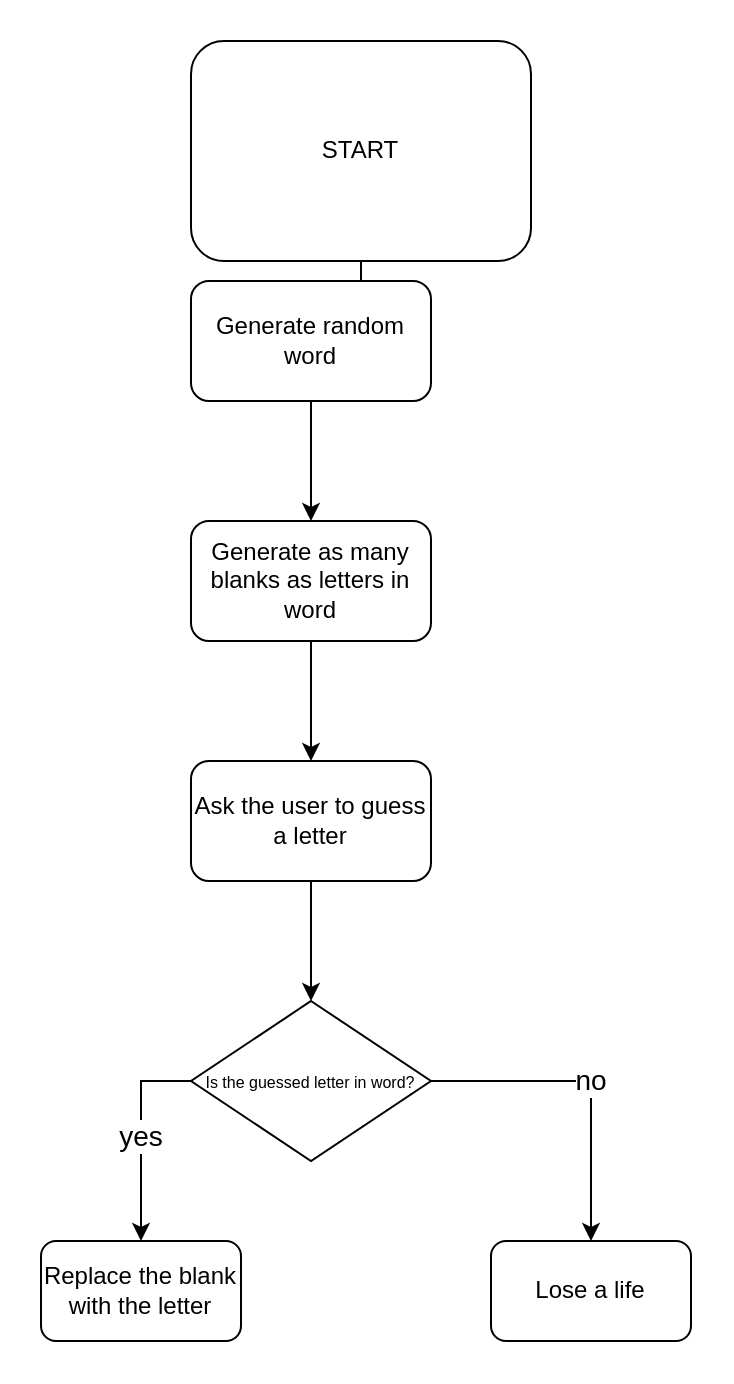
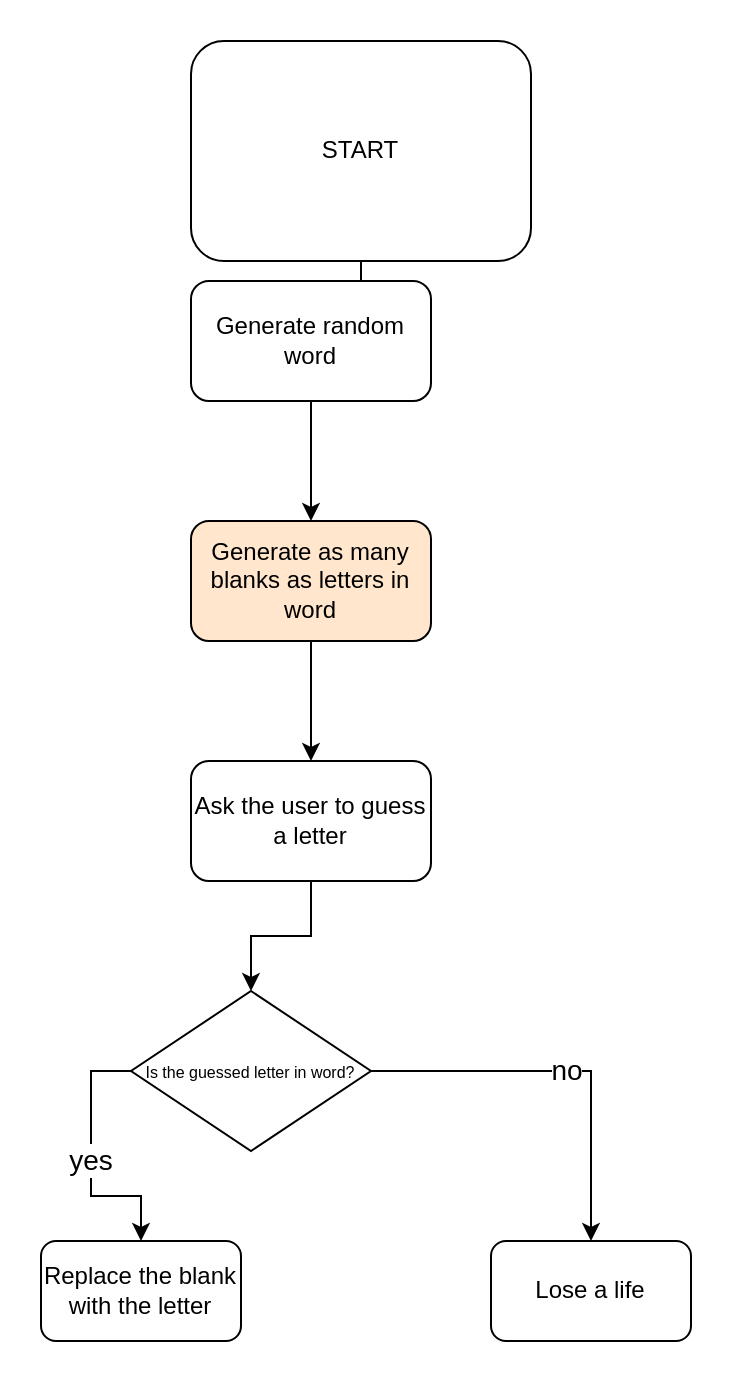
- <mxCell id="7" value="Generate as many blanks as letters in word" style="rounded=1;whiteSpace=wrap;html=1;" vertex="1" parent="1"><mxGeometry x="95" y="260" width="120" height="60" as="geometry" /></mxCell>
+ <mxCell id="7" value="Generate as many blanks as letters in word" style="rounded=1;whiteSpace=wrap;html=1;fillColor=#ffe6cc;" vertex="1" parent="1"><mxGeometry x="95" y="260" width="120" height="60" as="geometry" /></mxCell>
- <mxCell id="12" value="&lt;font style=&quot;font-size: 8px;&quot;&gt;Is the guessed letter in word?&lt;/font&gt;" style="rhombus;whiteSpace=wrap;html=1;" vertex="1" parent="1"><mxGeometry x="95" y="500" width="120" height="80" as="geometry" /></mxCell>
+ <mxCell id="12" value="&lt;font style=&quot;font-size: 8px;&quot;&gt;Is the guessed letter in word?&lt;/font&gt;" style="rhombus;whiteSpace=wrap;html=1;" vertex="1" parent="1"><mxGeometry x="65" y="495" width="120" height="80" as="geometry" /></mxCell>
